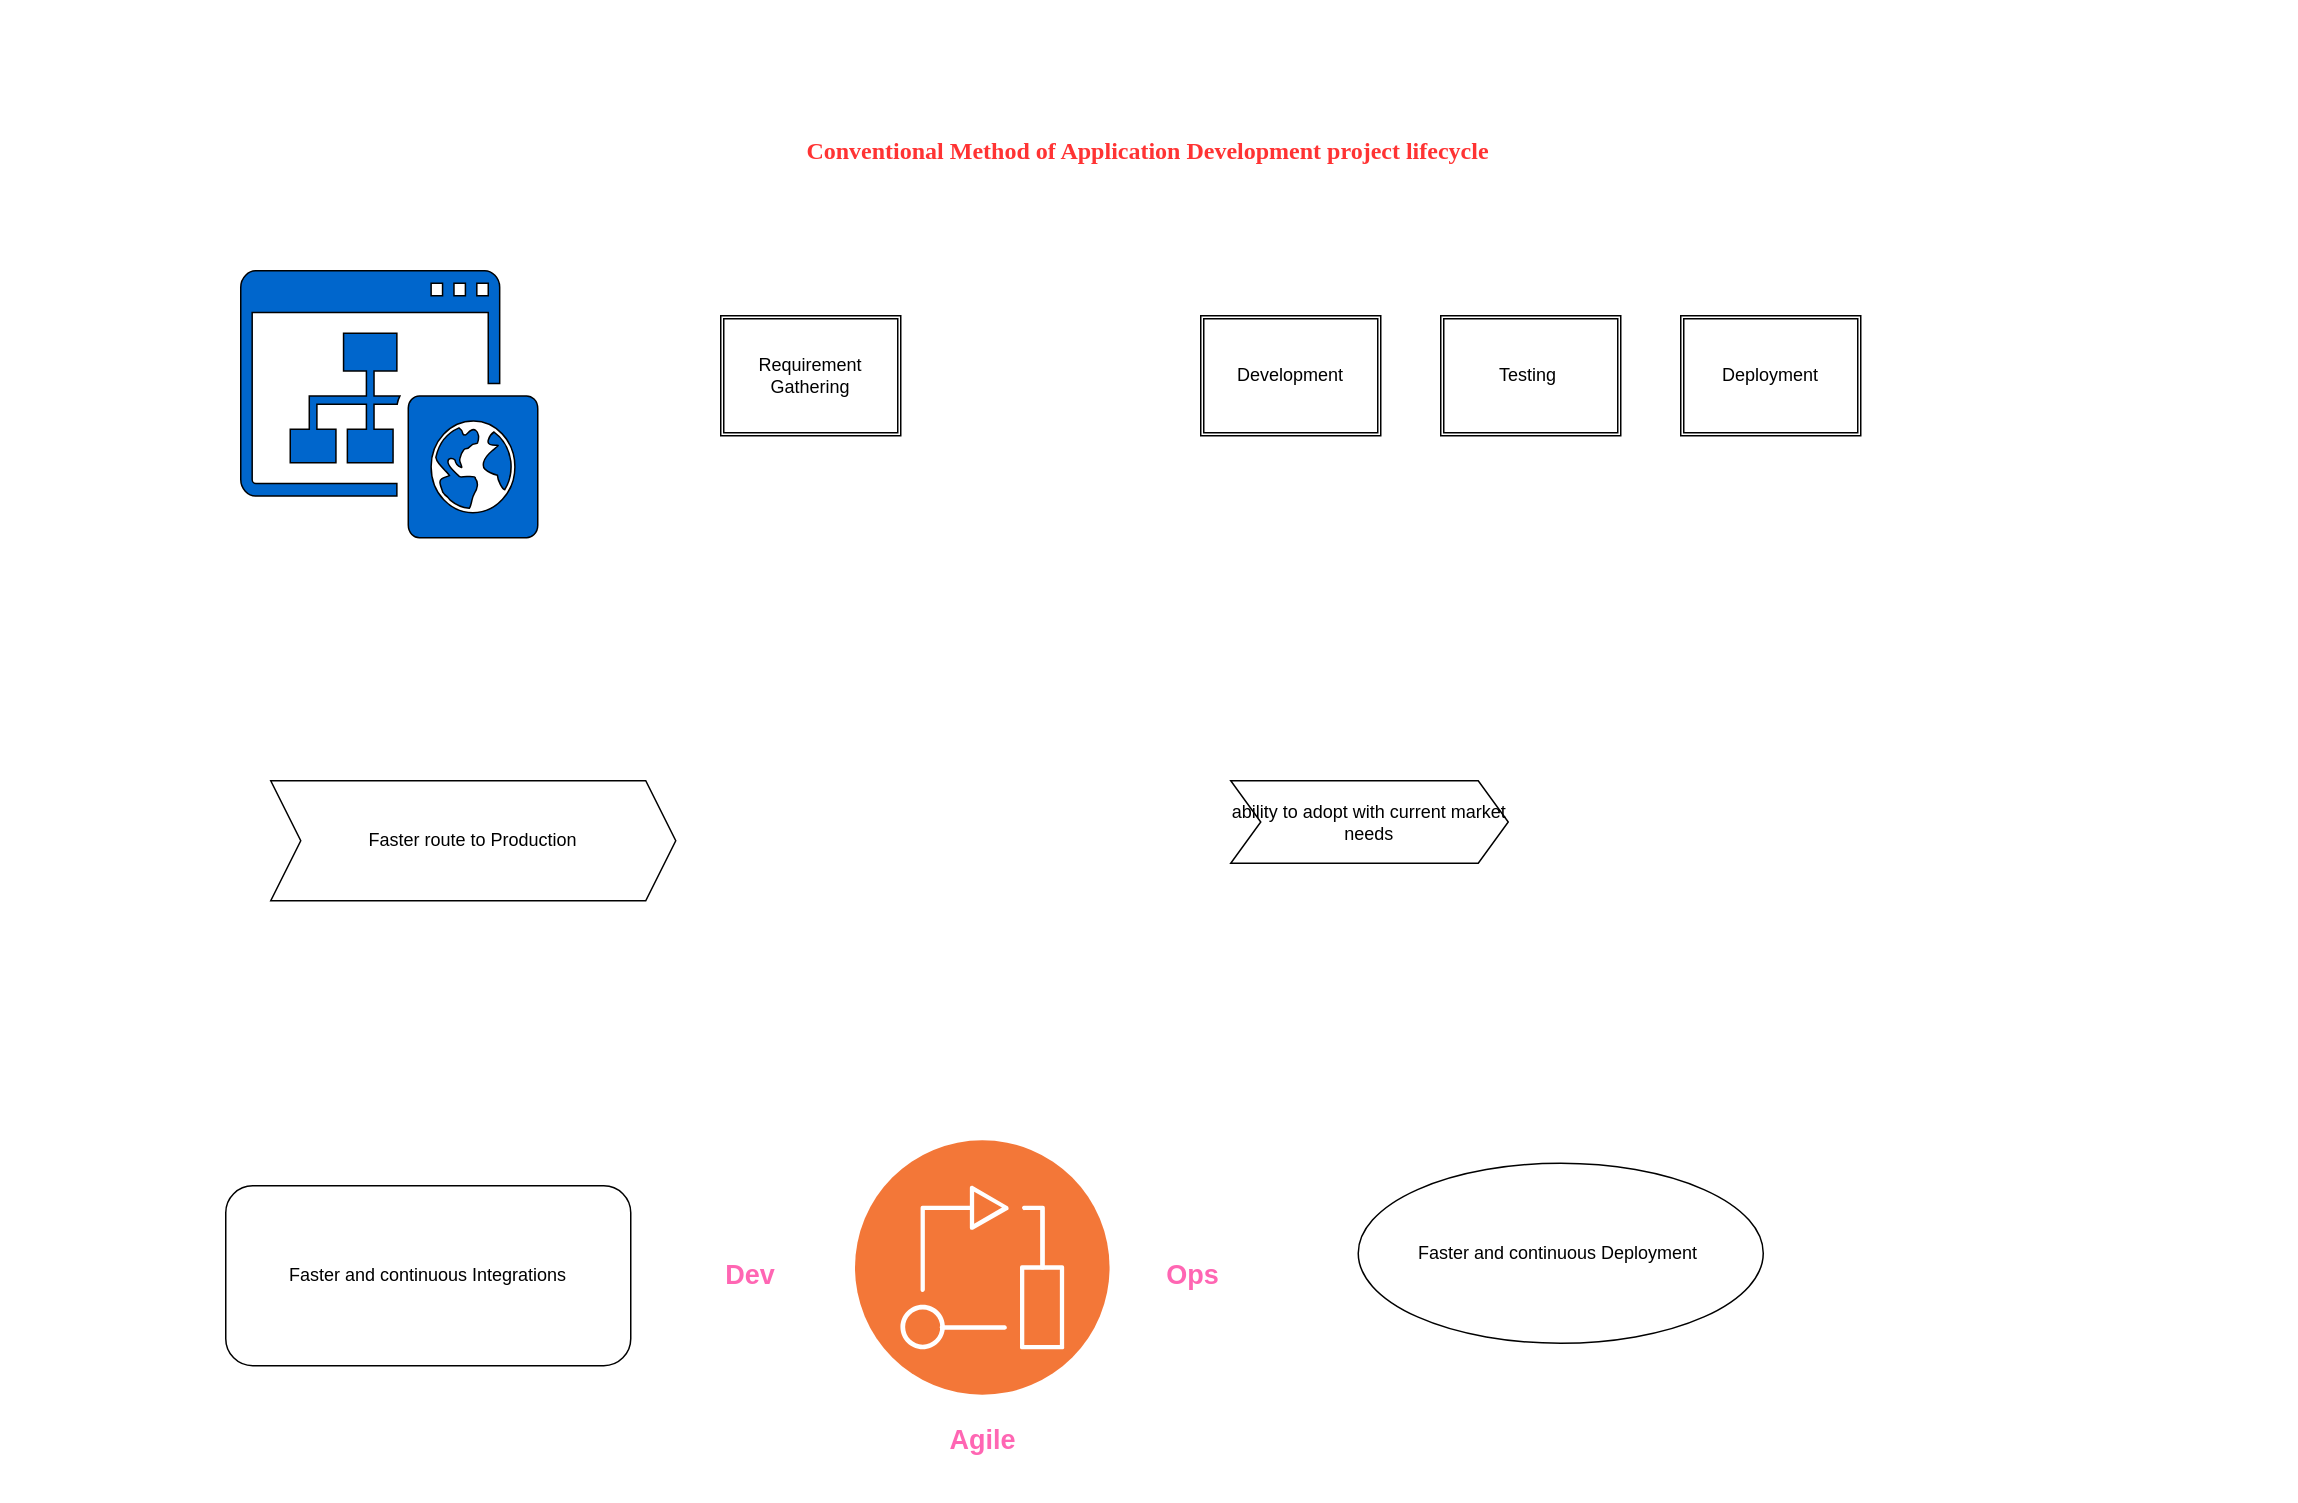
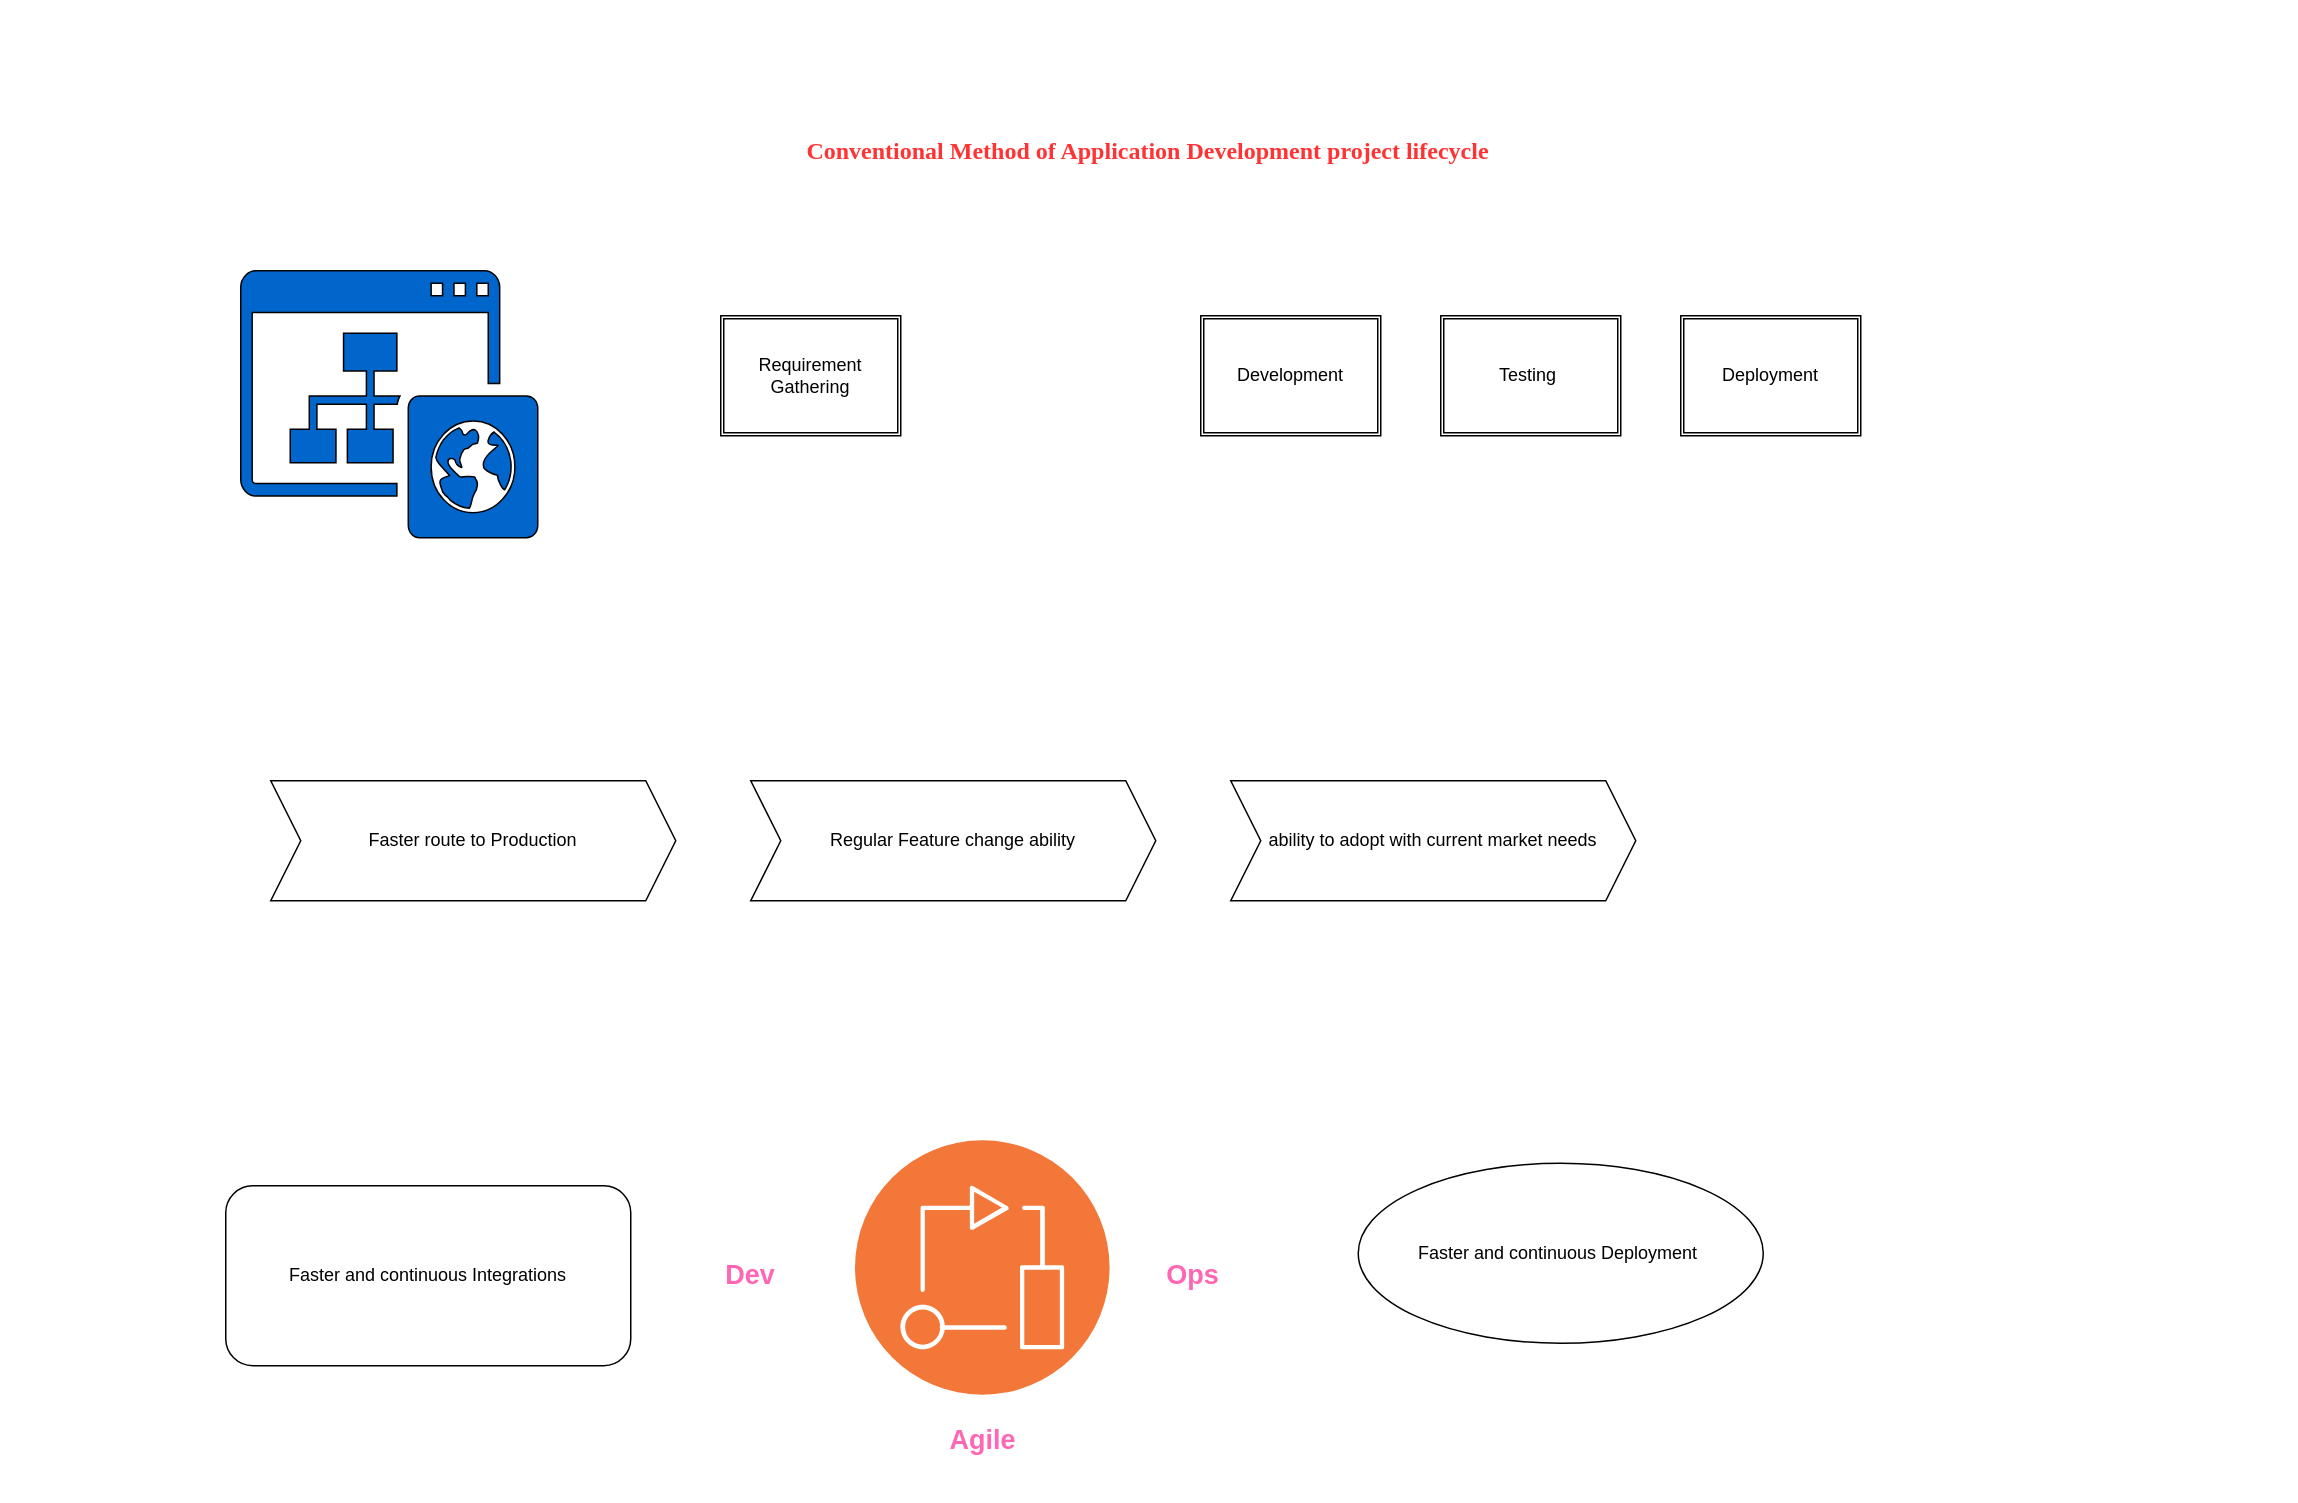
- <mxCell id="11" value="ability to adopt with current market needs" style="shape=step;perimeter=stepPerimeter;whiteSpace=wrap;html=1;fixedSize=1;" vertex="1" parent="1"><mxGeometry x="820" y="520" width="185" height="55" as="geometry" /></mxCell>
+ <mxCell id="11" value="ability to adopt with current market needs" style="shape=step;perimeter=stepPerimeter;whiteSpace=wrap;html=1;fixedSize=1;" vertex="1" parent="1"><mxGeometry x="820" y="520" width="270" height="80" as="geometry" /></mxCell>
+ <mxCell id="10" value="Regular Feature change ability" style="shape=step;perimeter=stepPerimeter;whiteSpace=wrap;html=1;fixedSize=1;" vertex="1" parent="1"><mxGeometry x="500" y="520" width="270" height="80" as="geometry" /></mxCell>
